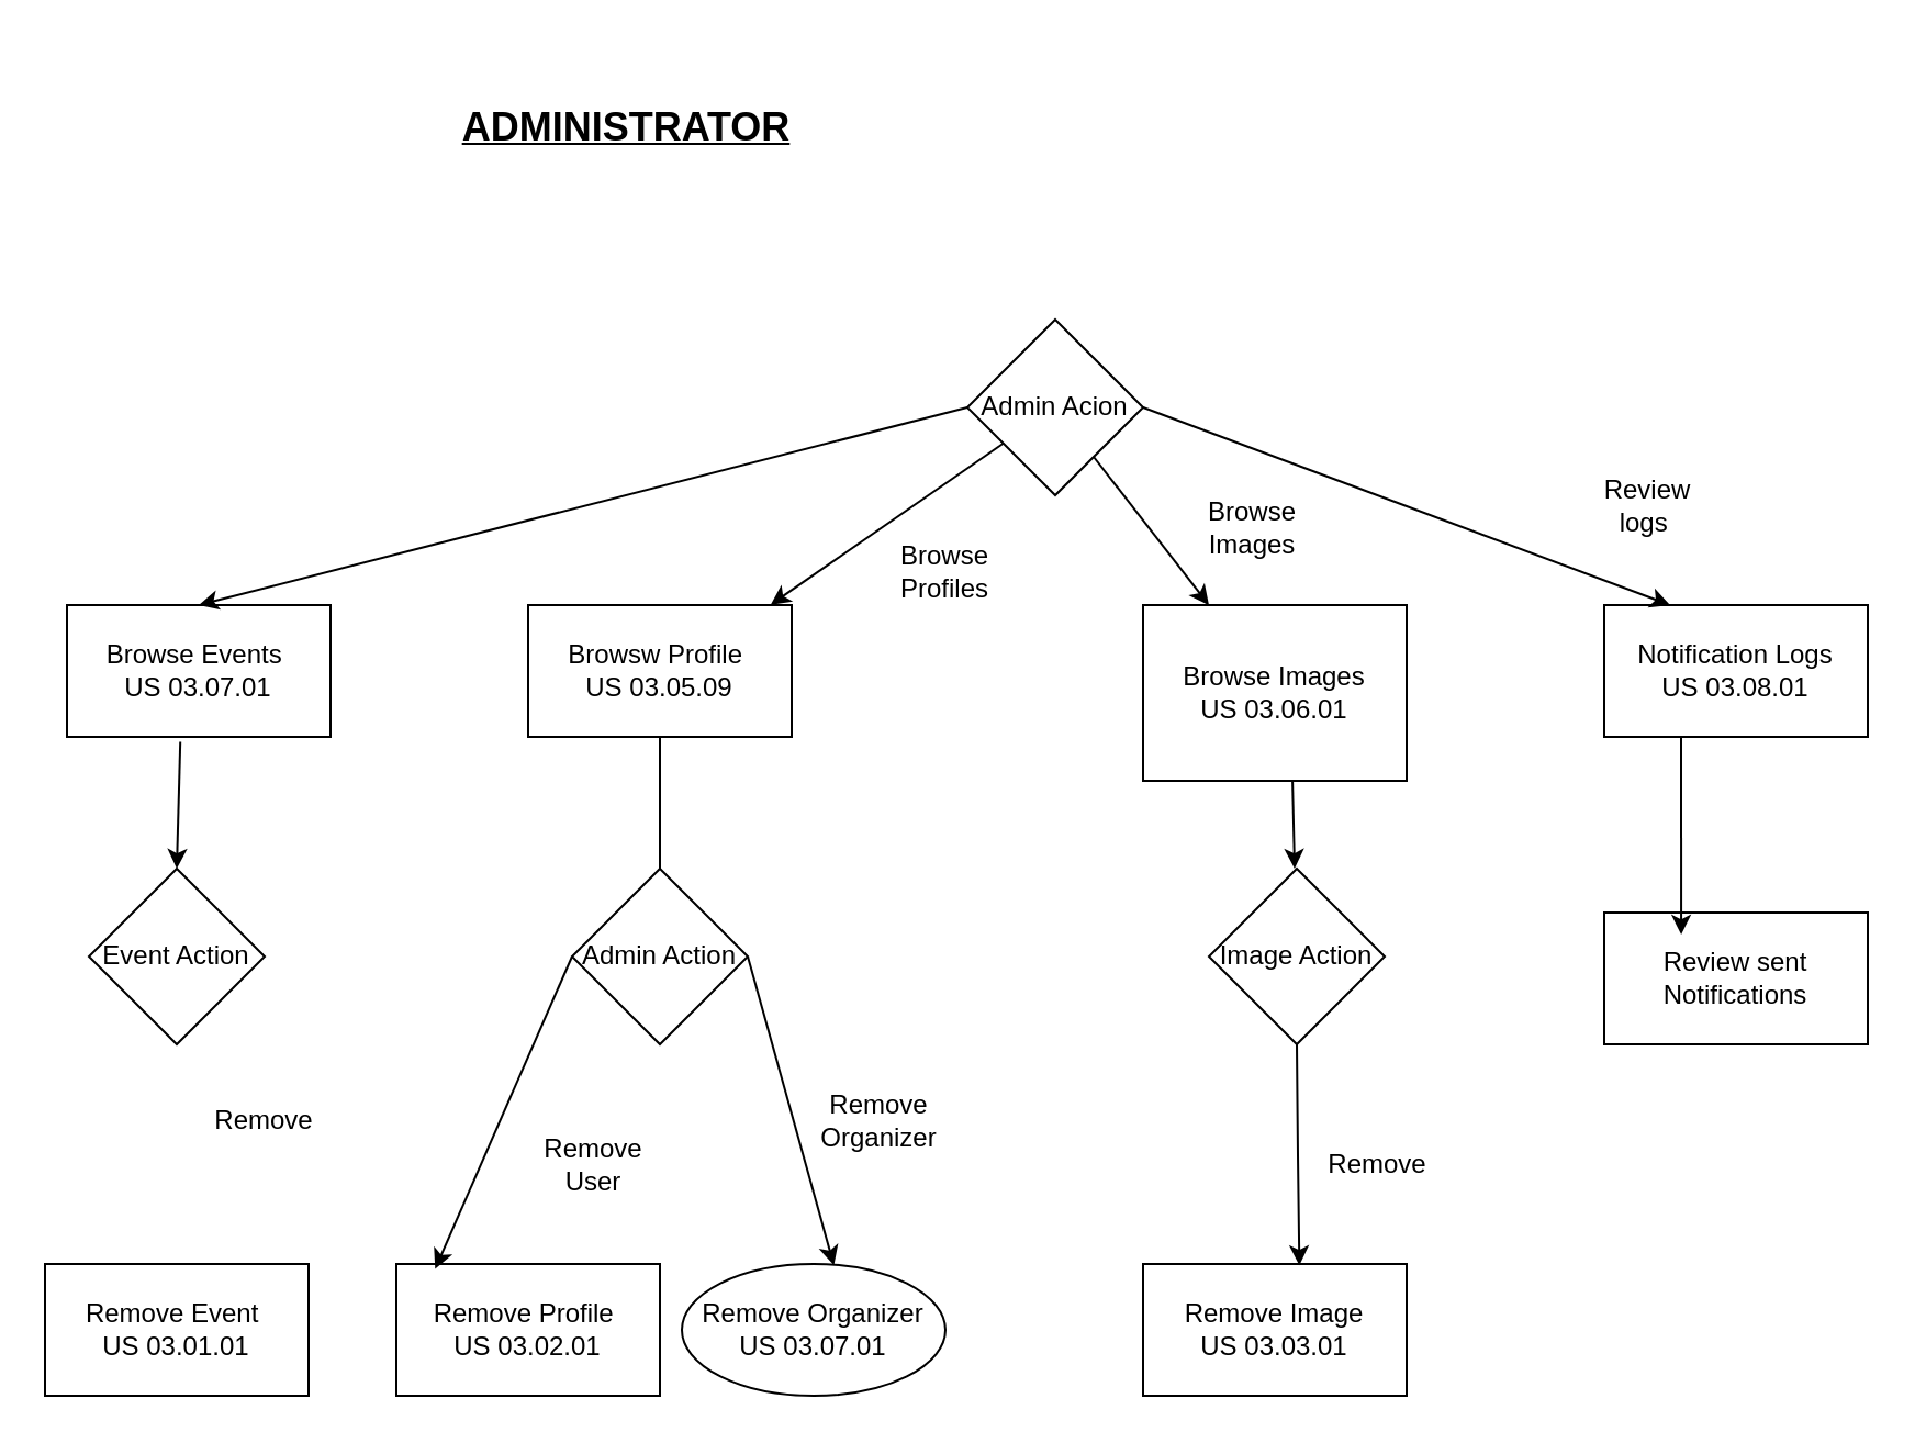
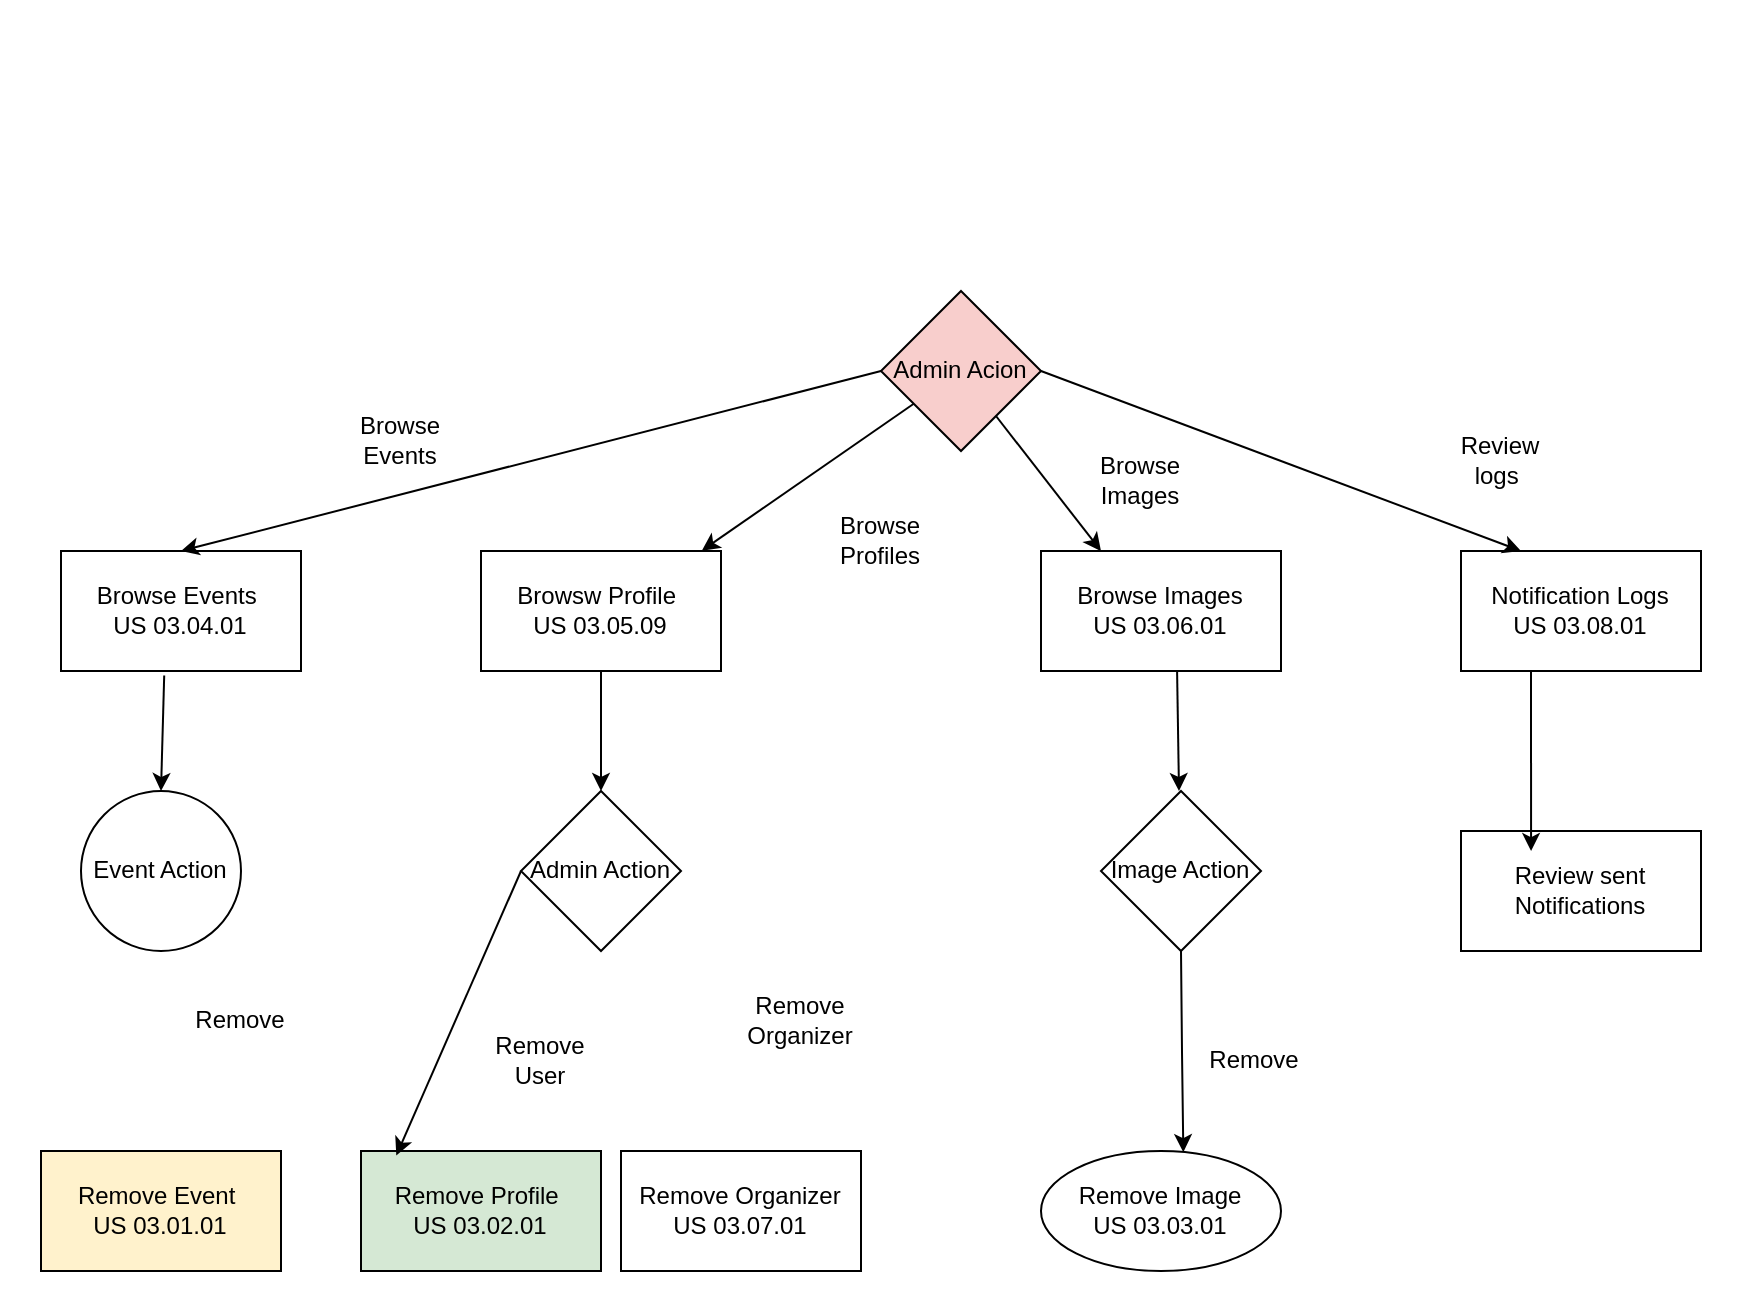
- <mxCell id="34" value="&lt;b&gt;&lt;font style=&quot;font-size: 18px;&quot;&gt;&lt;u&gt;ADMINISTRATOR&lt;/u&gt;&lt;/font&gt;&lt;/b&gt;" style="text;html=1;align=center;verticalAlign=middle;whiteSpace=wrap;rounded=0;" vertex="1" parent="1"><mxGeometry x="160" y="20" width="250" height="75" as="geometry" /></mxCell>
- <mxCell id="2" value="Admin Acion" style="rhombus;whiteSpace=wrap;html=1;" parent="1" vertex="1"><mxGeometry x="440" y="145" width="80" height="80" as="geometry" /></mxCell>
+ <mxCell id="2" value="Admin Acion" style="rhombus;whiteSpace=wrap;html=1;fillColor=#f8cecc;" parent="1" vertex="1"><mxGeometry x="440" y="145" width="80" height="80" as="geometry" /></mxCell>
+ <mxCell id="23" value="Browse Events" style="text;html=1;align=center;verticalAlign=middle;whiteSpace=wrap;rounded=0;" parent="1" vertex="1"><mxGeometry x="170" y="205" width="60" height="30" as="geometry" /></mxCell>
- <mxCell id="24" value="Browse Profiles" style="text;html=1;align=center;verticalAlign=middle;whiteSpace=wrap;rounded=0;" parent="1" vertex="1"><mxGeometry x="400" y="245" width="60" height="30" as="geometry" /></mxCell>
+ <mxCell id="24" value="Browse Profiles" style="text;html=1;align=center;verticalAlign=middle;whiteSpace=wrap;rounded=0;" parent="1" vertex="1"><mxGeometry x="410" y="255" width="60" height="30" as="geometry" /></mxCell>
- <mxCell id="3" value="Browse Events&amp;nbsp;&lt;div&gt;US 03.07.01&lt;/div&gt;" style="rounded=0;whiteSpace=wrap;html=1;" parent="1" vertex="1"><mxGeometry x="30" y="275" width="120" height="60" as="geometry" /></mxCell>
+ <mxCell id="3" value="Browse Events&amp;nbsp;&lt;div&gt;US 03.04.01&lt;/div&gt;" style="rounded=0;whiteSpace=wrap;html=1;" parent="1" vertex="1"><mxGeometry x="30" y="275" width="120" height="60" as="geometry" /></mxCell>
- <mxCell id="5" value="Browse Images&lt;div&gt;US 03.06.01&lt;/div&gt;" style="rounded=0;whiteSpace=wrap;html=1;" parent="1" vertex="1"><mxGeometry x="520" y="275" width="120" height="80" as="geometry" /></mxCell>
+ <mxCell id="5" value="Browse Images&lt;div&gt;US 03.06.01&lt;/div&gt;" style="rounded=0;whiteSpace=wrap;html=1;" parent="1" vertex="1"><mxGeometry x="520" y="275" width="120" height="60" as="geometry" /></mxCell>
- <mxCell id="17" value="" style="endArrow=none;html=1;rounded=0;exitX=0.5;exitY=1;exitDx=0;exitDy=0;entryX=0.5;entryY=0;entryDx=0;entryDy=0;" parent="1" source="4" target="9" edge="1"><mxGeometry width="50" height="50" relative="1" as="geometry"><mxPoint x="320" y="305" as="sourcePoint" /><mxPoint x="370" y="255" as="targetPoint" /></mxGeometry></mxCell>
+ <mxCell id="17" value="" style="endArrow=classic;html=1;rounded=0;exitX=0.5;exitY=1;exitDx=0;exitDy=0;entryX=0.5;entryY=0;entryDx=0;entryDy=0;" parent="1" source="4" target="9" edge="1"><mxGeometry width="50" height="50" relative="1" as="geometry"><mxPoint x="320" y="305" as="sourcePoint" /><mxPoint x="370" y="255" as="targetPoint" /></mxGeometry></mxCell>
- <mxCell id="7" value="Event Action" style="rhombus;whiteSpace=wrap;html=1;" parent="1" vertex="1"><mxGeometry x="40" y="395" width="80" height="80" as="geometry" /></mxCell>
+ <mxCell id="7" value="Event Action" style="ellipse;whiteSpace=wrap;html=1;" parent="1" vertex="1"><mxGeometry x="40" y="395" width="80" height="80" as="geometry" /></mxCell>
- <mxCell id="15" value="" style="endArrow=classic;html=1;rounded=0;entryX=0.577;entryY=0.01;entryDx=0;entryDy=0;entryPerimeter=0;exitX=1;exitY=0.5;exitDx=0;exitDy=0;" parent="1" source="9" target="11" edge="1"><mxGeometry width="50" height="50" relative="1" as="geometry"><mxPoint x="320" y="305" as="sourcePoint" /><mxPoint x="370" y="255" as="targetPoint" /></mxGeometry></mxCell>
- <mxCell id="8" value="Remove Event&amp;nbsp;&lt;div&gt;US 03.01.01&lt;/div&gt;" style="rounded=0;whiteSpace=wrap;html=1;" parent="1" vertex="1"><mxGeometry x="20" y="575" width="120" height="60" as="geometry" /></mxCell>
+ <mxCell id="8" value="Remove Event&amp;nbsp;&lt;div&gt;US 03.01.01&lt;/div&gt;" style="rounded=0;whiteSpace=wrap;html=1;fillColor=#fff2cc;" parent="1" vertex="1"><mxGeometry x="20" y="575" width="120" height="60" as="geometry" /></mxCell>
- <mxCell id="10" value="Remove Profile&amp;nbsp;&lt;div&gt;US 03.02.01&lt;/div&gt;" style="rounded=0;whiteSpace=wrap;html=1;" parent="1" vertex="1"><mxGeometry x="180" y="575" width="120" height="60" as="geometry" /></mxCell>
+ <mxCell id="10" value="Remove Profile&amp;nbsp;&lt;div&gt;US 03.02.01&lt;/div&gt;" style="rounded=0;whiteSpace=wrap;html=1;fillColor=#d5e8d4;" parent="1" vertex="1"><mxGeometry x="180" y="575" width="120" height="60" as="geometry" /></mxCell>
- <mxCell id="11" value="Remove Organizer&lt;div&gt;US 03.07.01&lt;/div&gt;" style="ellipse;whiteSpace=wrap;html=1;" parent="1" vertex="1"><mxGeometry x="310" y="575" width="120" height="60" as="geometry" /></mxCell>
+ <mxCell id="11" value="Remove Organizer&lt;div&gt;US 03.07.01&lt;/div&gt;" style="rounded=0;whiteSpace=wrap;html=1;" parent="1" vertex="1"><mxGeometry x="310" y="575" width="120" height="60" as="geometry" /></mxCell>
- <mxCell id="14" value="Remove Image&lt;div&gt;US 03.03.01&lt;/div&gt;" style="rounded=0;whiteSpace=wrap;html=1;" parent="1" vertex="1"><mxGeometry x="520" y="575" width="120" height="60" as="geometry" /></mxCell>
+ <mxCell id="14" value="Remove Image&lt;div&gt;US 03.03.01&lt;/div&gt;" style="ellipse;whiteSpace=wrap;html=1;" parent="1" vertex="1"><mxGeometry x="520" y="575" width="120" height="60" as="geometry" /></mxCell>
